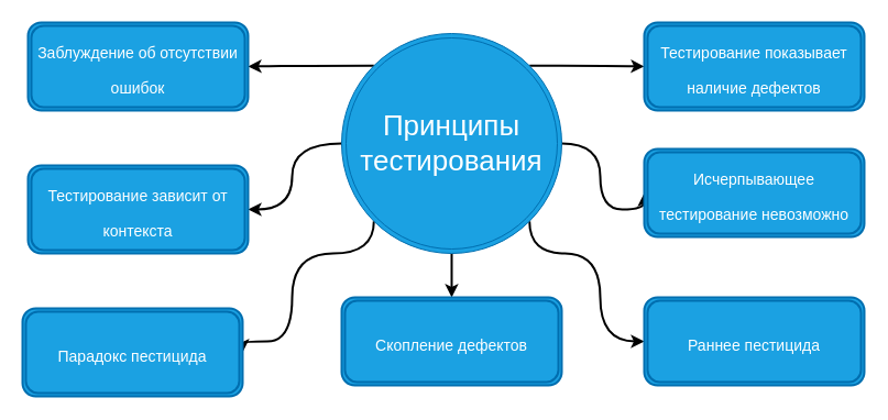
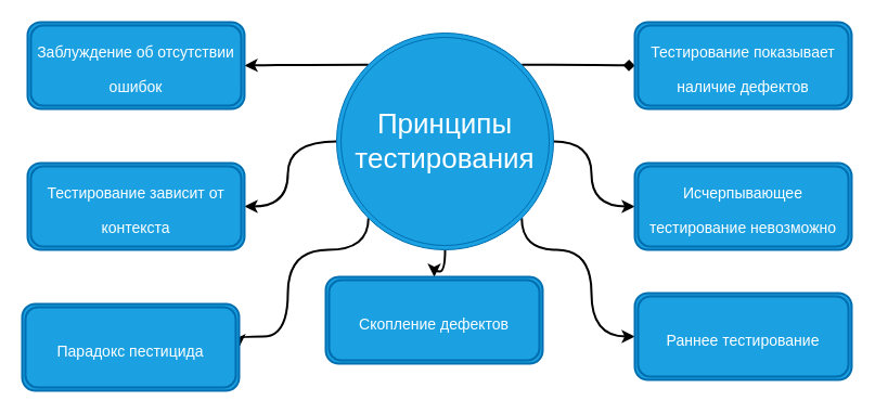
- <mxCell id="2" style="edgeStyle=orthogonalEdgeStyle;orthogonalLoop=1;jettySize=auto;html=1;exitX=1;exitY=0;exitDx=0;exitDy=0;entryX=0;entryY=0.5;entryDx=0;entryDy=0;fontSize=26;strokeWidth=2;strokeColor=#000000;fontFamily=Times New Roman;fillColor=#60a917;fontColor=#ffffff;shadow=0;glass=0;sketch=0;fontStyle=0;curved=1;" edge="1" parent="1" source="9" target="10"><mxGeometry relative="1" as="geometry" /></mxCell>
+ <mxCell id="2" style="edgeStyle=orthogonalEdgeStyle;orthogonalLoop=1;jettySize=auto;html=1;exitX=1;exitY=0;exitDx=0;exitDy=0;entryX=0;entryY=0.5;entryDx=0;entryDy=0;fontSize=26;strokeWidth=2;strokeColor=#000000;fontFamily=Times New Roman;fillColor=#60a917;fontColor=#ffffff;shadow=0;glass=0;sketch=0;fontStyle=0;curved=1;endArrow=diamond;" edge="1" parent="1" source="9" target="10"><mxGeometry relative="1" as="geometry" /></mxCell>
- <mxCell id="11" value="&lt;font style=&quot;font-size: 14px;&quot;&gt;Исчерпывающее тестирование невозможно&lt;/font&gt;" style="shape=ext;double=1;rounded=1;whiteSpace=wrap;html=1;fontSize=26;fillColor=#1ba1e2;fontColor=#ffffff;strokeColor=#006EAF;strokeWidth=2;shadow=0;glass=0;sketch=0;fontStyle=0;fontFamily=Helvetica;align=center;spacing=0;spacingBottom=0;verticalAlign=middle;" vertex="1" parent="1"><mxGeometry x="585" y="135" width="200" height="80" as="geometry" /></mxCell>
+ <mxCell id="11" value="&lt;font style=&quot;font-size: 14px;&quot;&gt;Исчерпывающее тестирование невозможно&lt;/font&gt;" style="shape=ext;double=1;rounded=1;whiteSpace=wrap;html=1;fontSize=26;fillColor=#1ba1e2;fontColor=#ffffff;strokeColor=#006EAF;strokeWidth=2;shadow=0;glass=0;sketch=0;fontStyle=0;fontFamily=Helvetica;align=center;spacing=0;spacingBottom=0;verticalAlign=middle;" vertex="1" parent="1"><mxGeometry x="585" y="150" width="200" height="80" as="geometry" /></mxCell>
- <mxCell id="13" value="&lt;font style=&quot;font-size: 14px;&quot;&gt;Скопление дефектов&lt;/font&gt;" style="shape=ext;double=1;rounded=1;whiteSpace=wrap;html=1;fontSize=26;fillColor=#1ba1e2;fontColor=#ffffff;strokeColor=#006EAF;strokeWidth=2;shadow=0;glass=0;sketch=0;fontStyle=0;fontFamily=Helvetica;align=center;spacing=0;spacingBottom=0;verticalAlign=middle;" vertex="1" parent="1"><mxGeometry x="310" y="270" width="200" height="80" as="geometry" /></mxCell>
+ <mxCell id="13" value="&lt;font style=&quot;font-size: 14px;&quot;&gt;Скопление дефектов&lt;/font&gt;" style="shape=ext;double=1;rounded=1;whiteSpace=wrap;html=1;fontSize=26;fillColor=#1ba1e2;fontColor=#ffffff;strokeColor=#006EAF;strokeWidth=2;shadow=0;glass=0;sketch=0;fontStyle=0;fontFamily=Helvetica;align=center;spacing=0;spacingBottom=0;verticalAlign=middle;" vertex="1" parent="1"><mxGeometry x="300" y="255" width="200" height="80" as="geometry" /></mxCell>
- <mxCell id="12" value="&lt;font style=&quot;font-size: 14px;&quot;&gt;Раннее пестицида&lt;/font&gt;" style="shape=ext;double=1;rounded=1;whiteSpace=wrap;html=1;fontSize=26;fillColor=#1ba1e2;fontColor=#ffffff;strokeColor=#006EAF;strokeWidth=2;shadow=0;glass=0;sketch=0;fontStyle=0;fontFamily=Helvetica;align=center;spacing=0;spacingBottom=0;verticalAlign=middle;" vertex="1" parent="1"><mxGeometry x="585" y="270" width="200" height="80" as="geometry" /></mxCell>
+ <mxCell id="12" value="&lt;font style=&quot;font-size: 14px;&quot;&gt;Раннее тестирование&lt;/font&gt;" style="shape=ext;double=1;rounded=1;whiteSpace=wrap;html=1;fontSize=26;fillColor=#1ba1e2;fontColor=#ffffff;strokeColor=#006EAF;strokeWidth=2;shadow=0;glass=0;sketch=0;fontStyle=0;fontFamily=Helvetica;align=center;spacing=0;spacingBottom=0;verticalAlign=middle;" vertex="1" parent="1"><mxGeometry x="585" y="270" width="200" height="80" as="geometry" /></mxCell>
